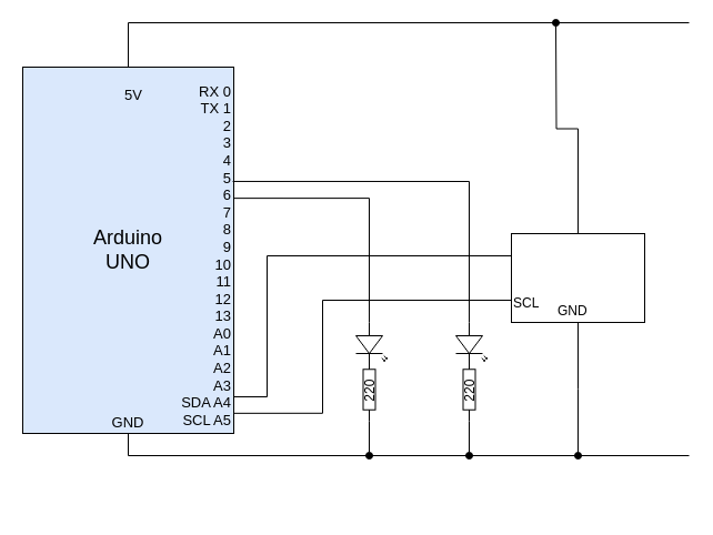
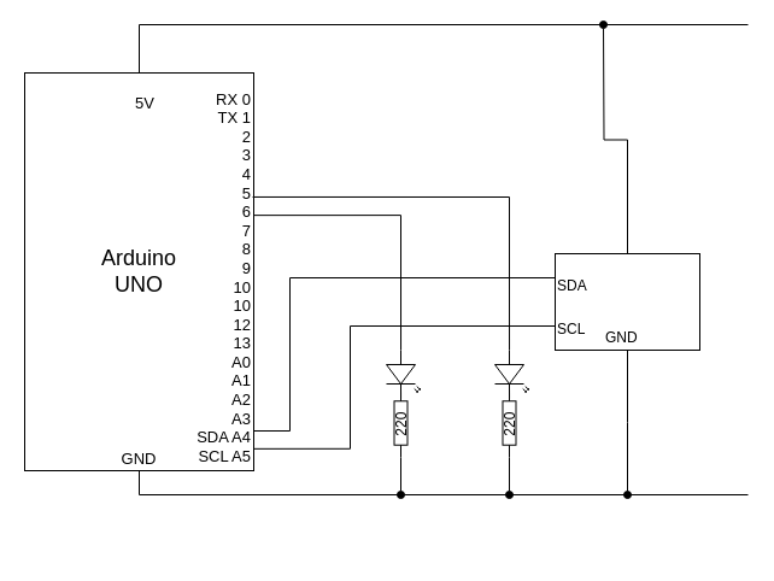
- <mxCell id="4" value="Arduino&lt;br style=&quot;font-size: 18px;&quot;&gt;UNO" style="rounded=0;whiteSpace=wrap;html=1;fontSize=18;fillColor=#dae8fc;" vertex="1" parent="1"><mxGeometry x="20" y="60" width="190" height="330" as="geometry" /></mxCell>
+ <mxCell id="4" value="Arduino&lt;br style=&quot;font-size: 18px;&quot;&gt;UNO" style="rounded=0;whiteSpace=wrap;html=1;fontSize=18;" vertex="1" parent="1"><mxGeometry x="20" y="60" width="190" height="330" as="geometry" /></mxCell>
- <mxCell id="7" value="&amp;nbsp;RX 0&lt;br&gt;TX 1&lt;br style=&quot;font-size: 13px&quot;&gt;2&lt;br style=&quot;font-size: 13px&quot;&gt;3&lt;br style=&quot;font-size: 13px&quot;&gt;4&lt;br style=&quot;font-size: 13px&quot;&gt;5&lt;br style=&quot;font-size: 13px&quot;&gt;6&lt;br style=&quot;font-size: 13px&quot;&gt;7&lt;br style=&quot;font-size: 13px&quot;&gt;8&lt;br style=&quot;font-size: 13px&quot;&gt;9&lt;br style=&quot;font-size: 13px&quot;&gt;10&lt;br style=&quot;font-size: 13px&quot;&gt;11&lt;br style=&quot;font-size: 13px&quot;&gt;12&lt;br style=&quot;font-size: 13px&quot;&gt;13&lt;br style=&quot;font-size: 13px&quot;&gt;A0&lt;br style=&quot;font-size: 13px&quot;&gt;A1&lt;br style=&quot;font-size: 13px&quot;&gt;A2&lt;br style=&quot;font-size: 13px&quot;&gt;A3&lt;br style=&quot;font-size: 13px&quot;&gt;SDA A4&lt;br style=&quot;font-size: 13px&quot;&gt;SCL A5&lt;br style=&quot;font-size: 13px&quot;&gt;" style="text;html=1;strokeColor=none;fillColor=none;align=right;verticalAlign=middle;whiteSpace=wrap;rounded=0;spacing=2;spacingBottom=0;fontSize=13;" vertex="1" parent="1"><mxGeometry x="130" y="220" width="80" height="20" as="geometry" /></mxCell>
+ <mxCell id="7" value="&amp;nbsp;RX 0&lt;br&gt;TX 1&lt;br style=&quot;font-size: 13px&quot;&gt;2&lt;br style=&quot;font-size: 13px&quot;&gt;3&lt;br style=&quot;font-size: 13px&quot;&gt;4&lt;br style=&quot;font-size: 13px&quot;&gt;5&lt;br style=&quot;font-size: 13px&quot;&gt;6&lt;br style=&quot;font-size: 13px&quot;&gt;7&lt;br style=&quot;font-size: 13px&quot;&gt;8&lt;br style=&quot;font-size: 13px&quot;&gt;9&lt;br style=&quot;font-size: 13px&quot;&gt;10&lt;br style=&quot;font-size: 13px&quot;&gt;10&lt;br style=&quot;font-size: 13px&quot;&gt;12&lt;br style=&quot;font-size: 13px&quot;&gt;13&lt;br style=&quot;font-size: 13px&quot;&gt;A0&lt;br style=&quot;font-size: 13px&quot;&gt;A1&lt;br style=&quot;font-size: 13px&quot;&gt;A2&lt;br style=&quot;font-size: 13px&quot;&gt;A3&lt;br style=&quot;font-size: 13px&quot;&gt;SDA A4&lt;br style=&quot;font-size: 13px&quot;&gt;SCL A5&lt;br style=&quot;font-size: 13px&quot;&gt;" style="text;html=1;strokeColor=none;fillColor=none;align=right;verticalAlign=middle;whiteSpace=wrap;rounded=0;spacing=2;spacingBottom=0;fontSize=13;" vertex="1" parent="1"><mxGeometry x="130" y="220" width="80" height="20" as="geometry" /></mxCell>
+ <mxCell id="22" value="SDA" style="text;html=1;resizable=0;points=[];autosize=1;align=left;verticalAlign=top;spacingTop=-4;" vertex="1" parent="20"><mxGeometry y="17" width="40" height="20" as="geometry" /></mxCell>
